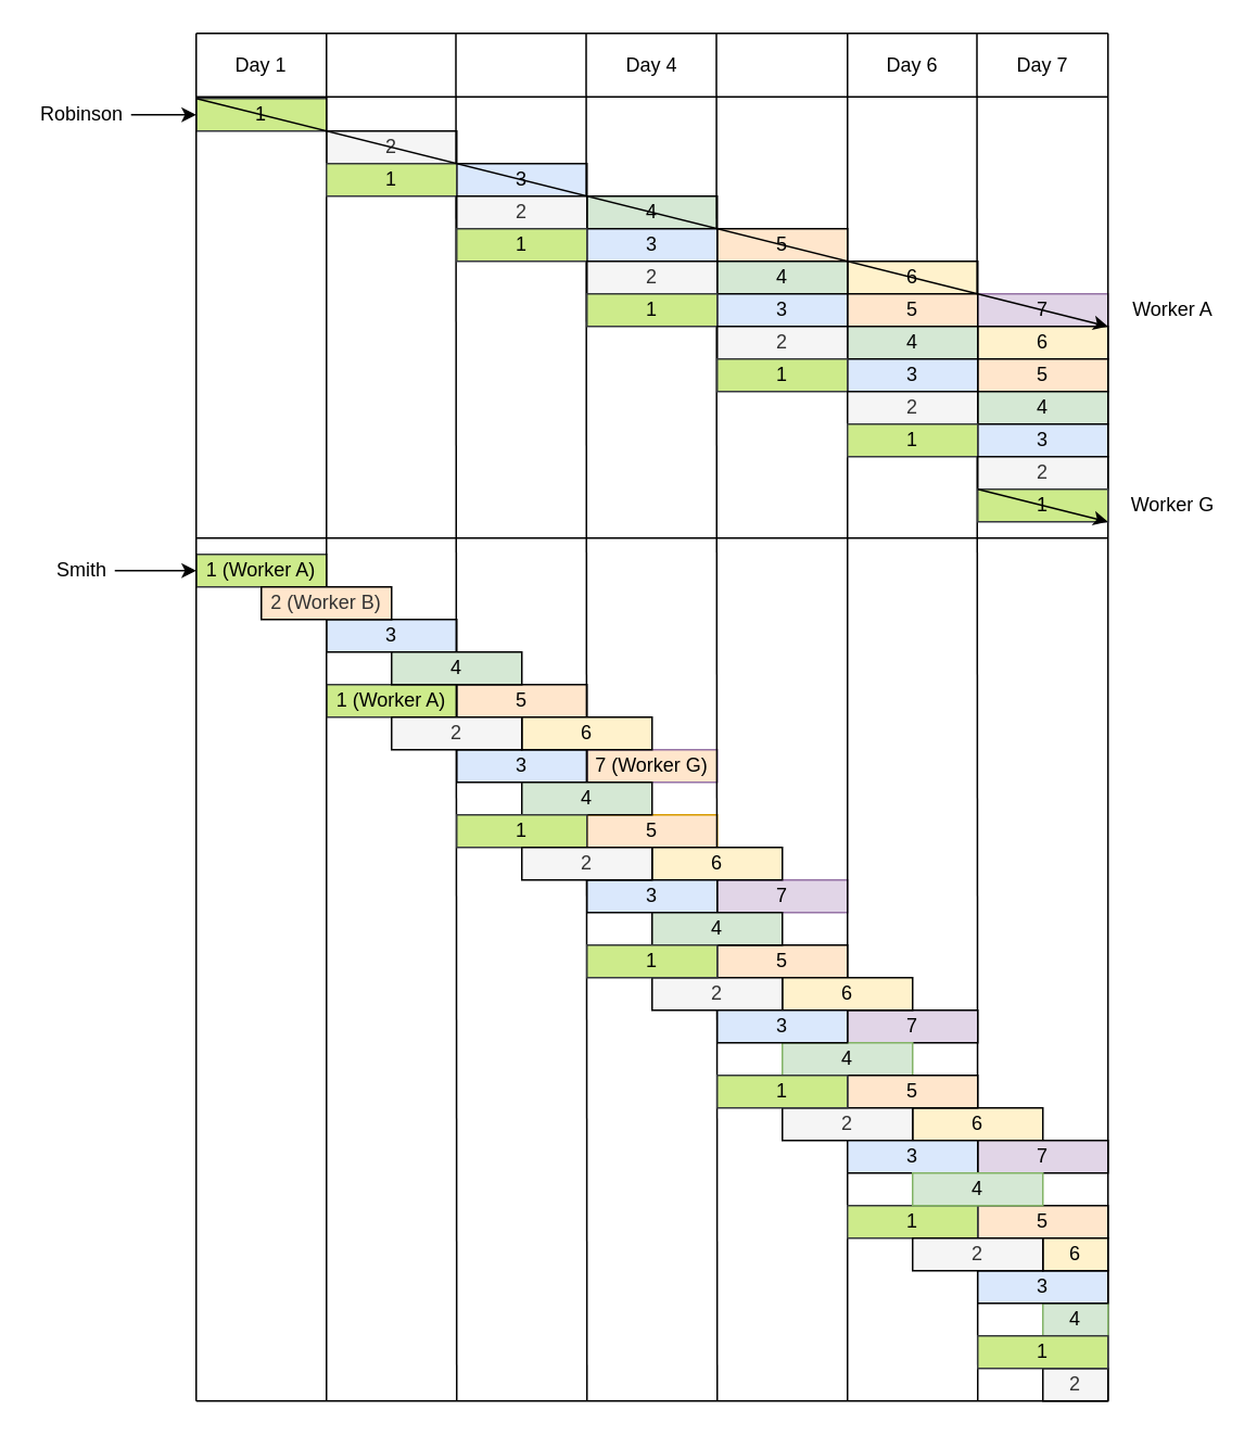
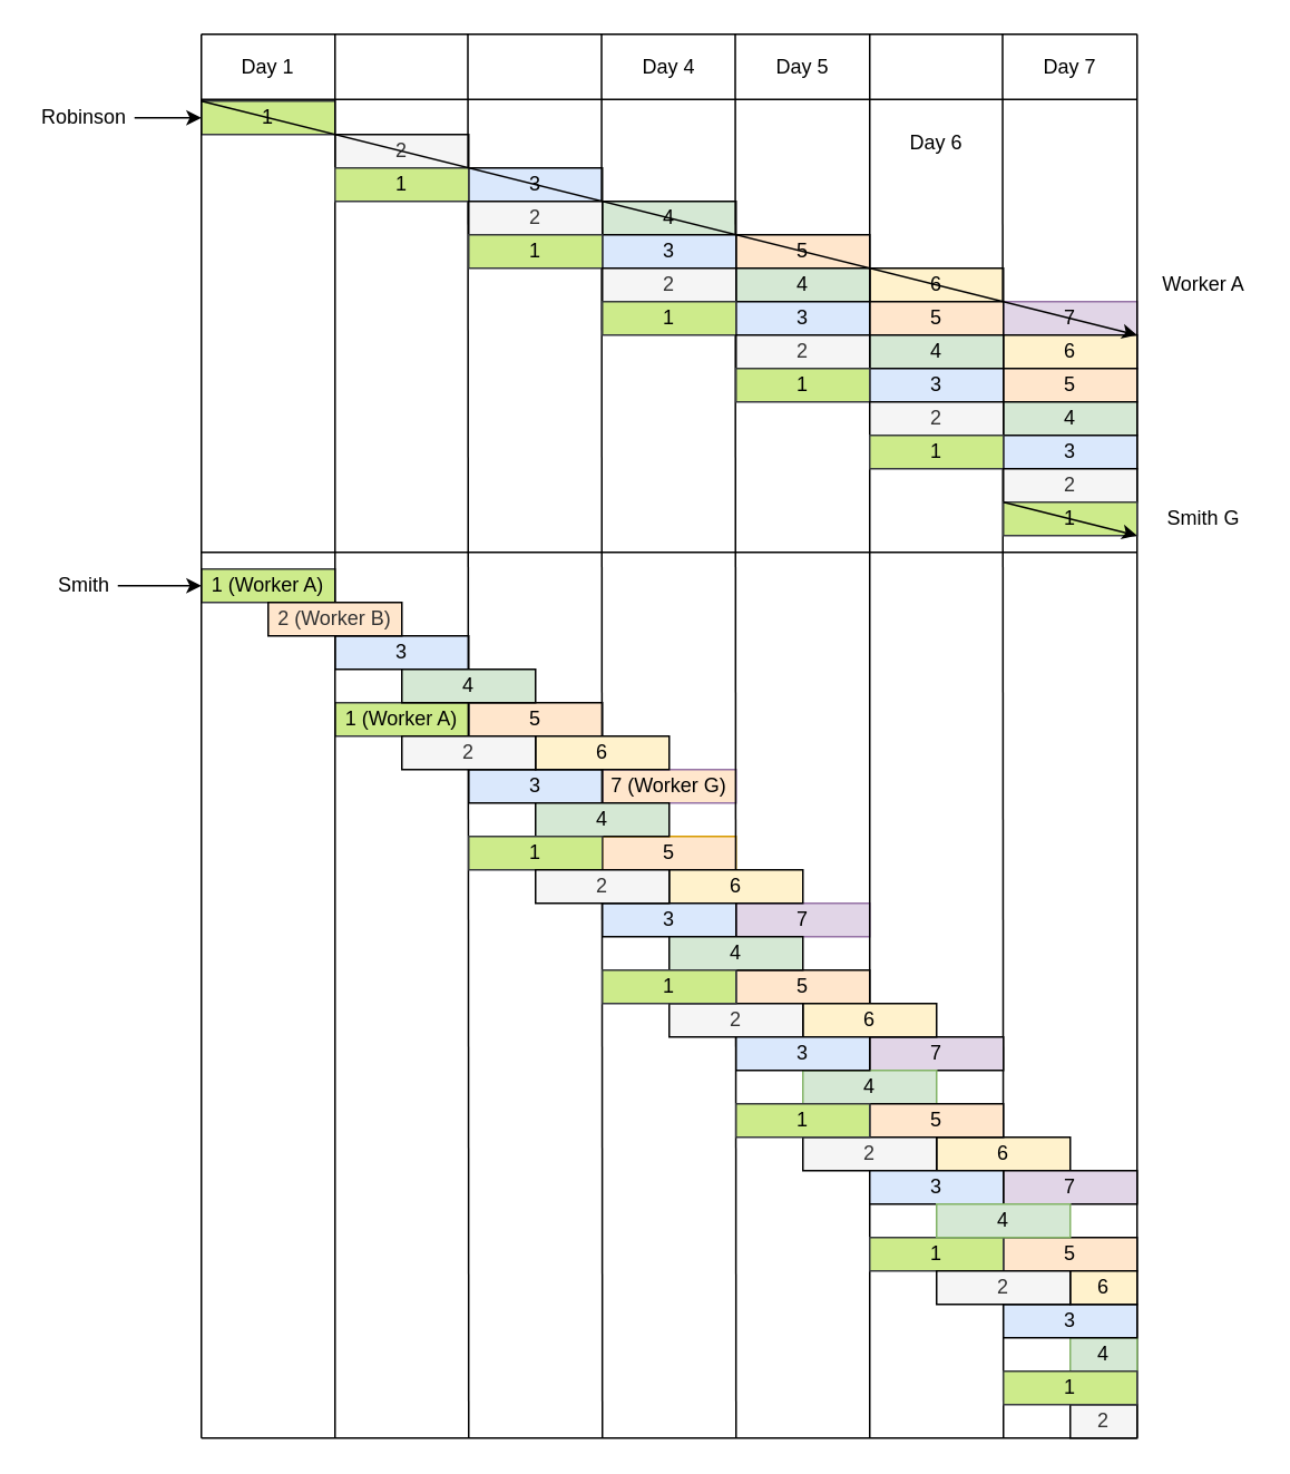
+ <mxCell id="19" value="Day 5" style="text;html=1;strokeColor=none;fillColor=none;align=center;verticalAlign=middle;whiteSpace=wrap;rounded=0;" vertex="1" parent="1"><mxGeometry x="460" y="30" width="40" height="20" as="geometry" /></mxCell>
- <mxCell id="20" value="Day 6" style="text;html=1;strokeColor=none;fillColor=none;align=center;verticalAlign=middle;whiteSpace=wrap;rounded=0;" vertex="1" parent="1"><mxGeometry x="540" y="30" width="40" height="20" as="geometry" /></mxCell>
+ <mxCell id="20" value="Day 6" style="text;html=1;strokeColor=none;fillColor=none;align=center;verticalAlign=middle;whiteSpace=wrap;rounded=0;" vertex="1" parent="1"><mxGeometry x="540" y="75" width="40" height="20" as="geometry" /></mxCell>
- <mxCell id="92" value="Worker A" style="text;html=1;strokeColor=none;fillColor=none;align=center;verticalAlign=middle;whiteSpace=wrap;rounded=0;" vertex="1" parent="1"><mxGeometry x="690" y="180" width="60" height="20" as="geometry" /></mxCell>
+ <mxCell id="92" value="Worker A" style="text;html=1;strokeColor=none;fillColor=none;align=center;verticalAlign=middle;whiteSpace=wrap;rounded=0;" vertex="1" parent="1"><mxGeometry x="690" y="160" width="60" height="20" as="geometry" /></mxCell>
- <mxCell id="93" value="Worker G" style="text;html=1;strokeColor=none;fillColor=none;align=center;verticalAlign=middle;whiteSpace=wrap;rounded=0;" vertex="1" parent="1"><mxGeometry x="690" y="300" width="60" height="20" as="geometry" /></mxCell>
+ <mxCell id="93" value="Smith G" style="text;html=1;strokeColor=none;fillColor=none;align=center;verticalAlign=middle;whiteSpace=wrap;rounded=0;" vertex="1" parent="1"><mxGeometry x="690" y="300" width="60" height="20" as="geometry" /></mxCell>
